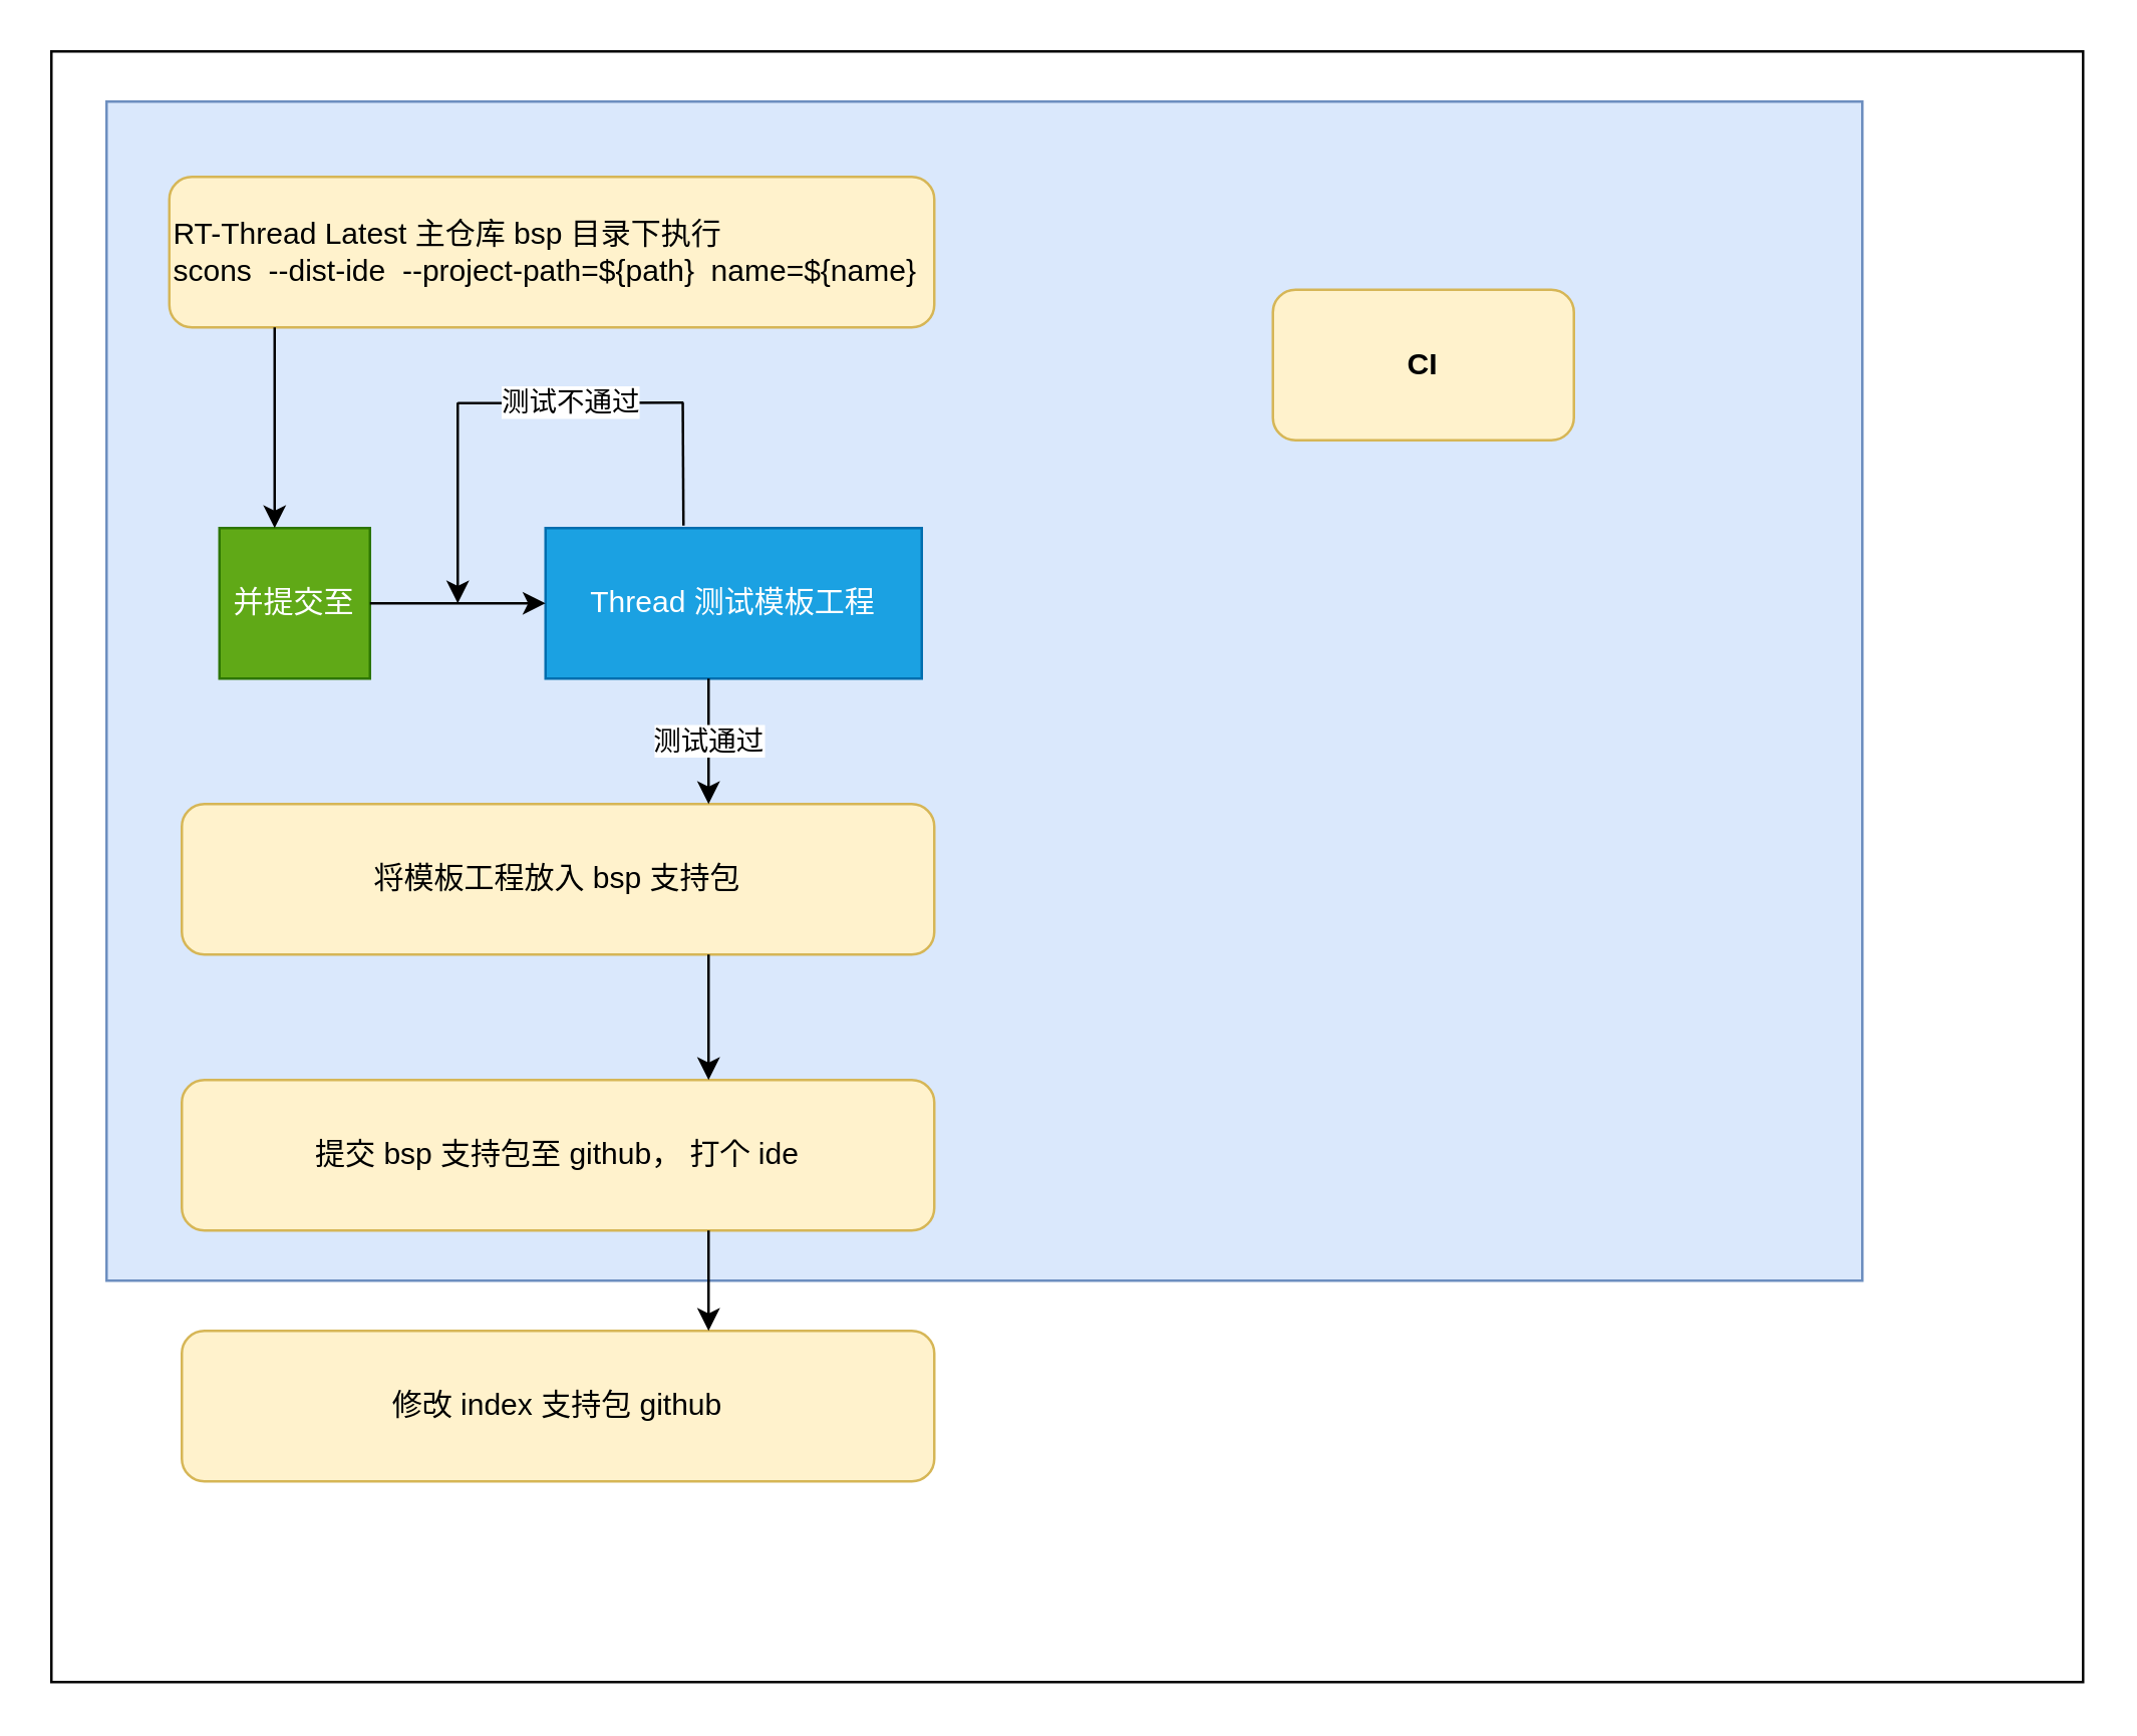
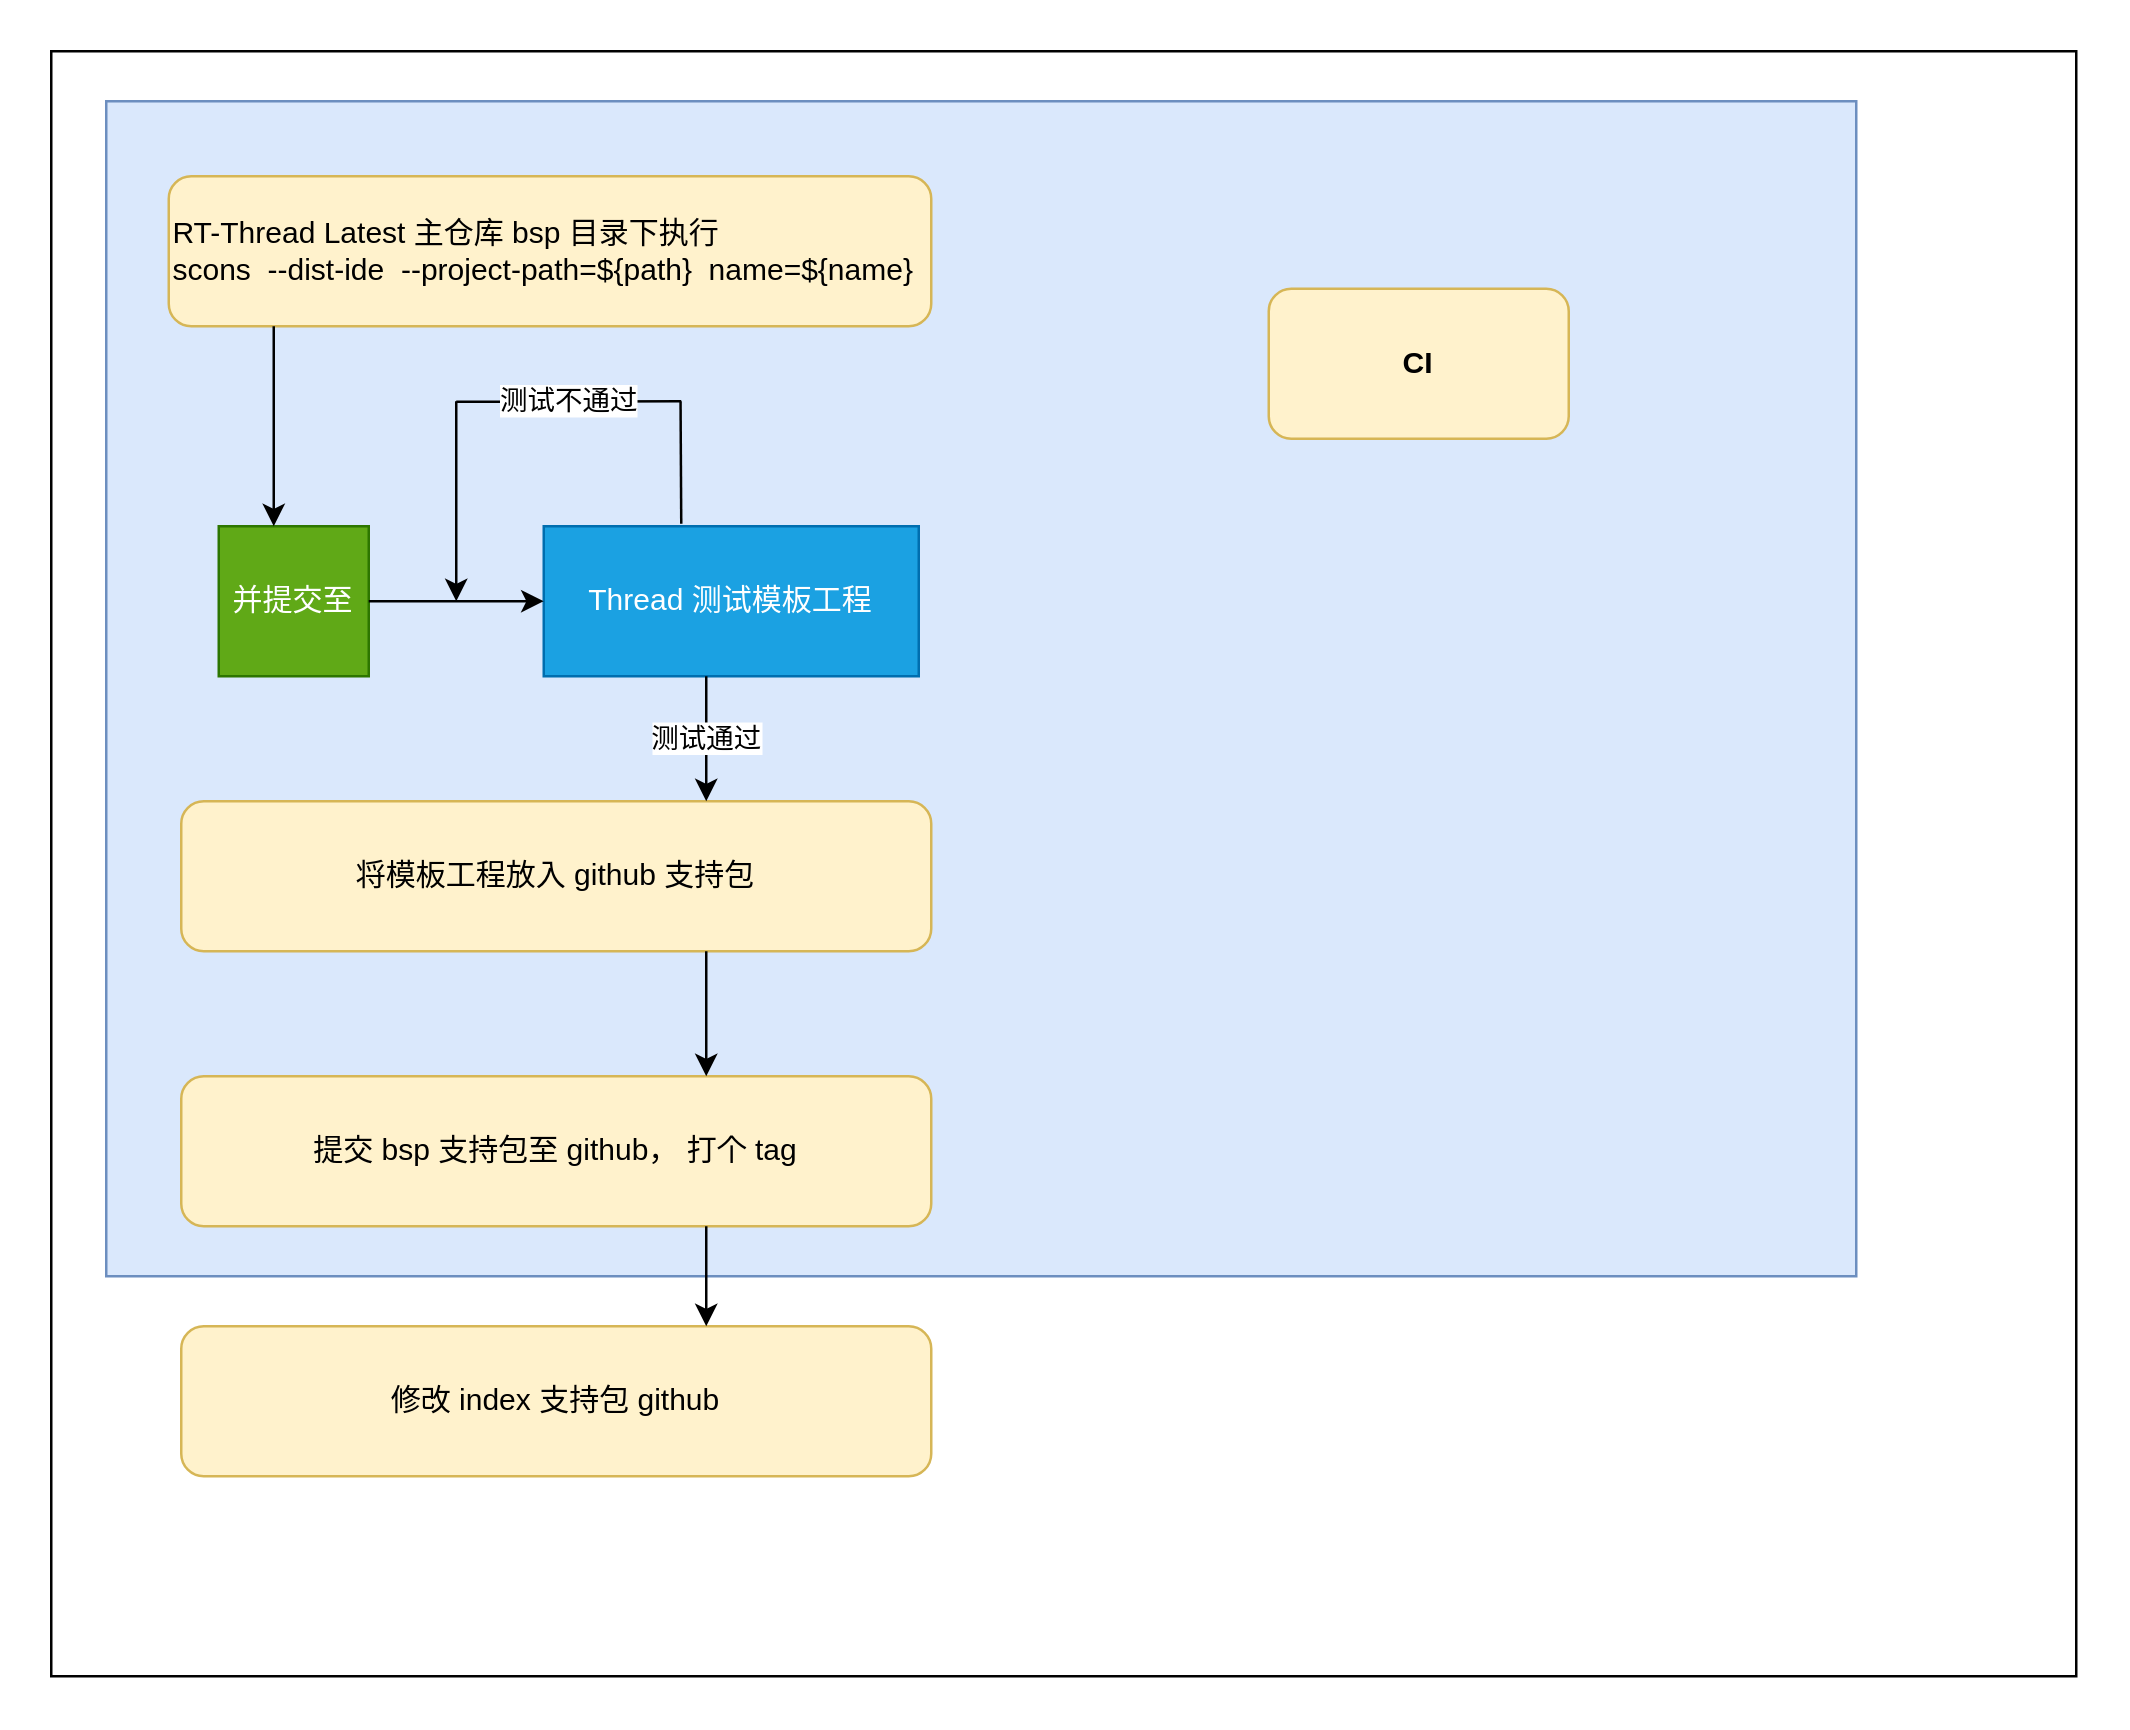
- <mxCell id="12" value="将模板工程放入 bsp 支持包" style="rounded=1;whiteSpace=wrap;html=1;fillColor=#fff2cc;strokeColor=#d6b656;" parent="1" vertex="1"><mxGeometry x="72" y="320" width="300" height="60" as="geometry" /></mxCell>
+ <mxCell id="12" value="将模板工程放入 github 支持包" style="rounded=1;whiteSpace=wrap;html=1;fillColor=#fff2cc;strokeColor=#d6b656;" parent="1" vertex="1"><mxGeometry x="72" y="320" width="300" height="60" as="geometry" /></mxCell>
- <mxCell id="13" value="提交 bsp 支持包至 github， 打个 ide" style="rounded=1;whiteSpace=wrap;html=1;fillColor=#fff2cc;strokeColor=#d6b656;" parent="1" vertex="1"><mxGeometry x="72" y="430" width="300" height="60" as="geometry" /></mxCell>
+ <mxCell id="13" value="提交 bsp 支持包至 github， 打个 tag" style="rounded=1;whiteSpace=wrap;html=1;fillColor=#fff2cc;strokeColor=#d6b656;" parent="1" vertex="1"><mxGeometry x="72" y="430" width="300" height="60" as="geometry" /></mxCell>
